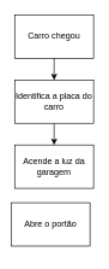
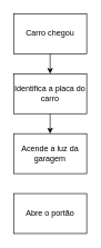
- <mxCell id="5" value="Abre o portão" style="text;html=1;strokeColor=default;fillColor=default;align=center;verticalAlign=middle;whiteSpace=wrap;rounded=0;" vertex="1" parent="1"><mxGeometry x="15" y="280" width="110" height="60" as="geometry" /></mxCell>
+ <mxCell id="5" value="Abre o portão" style="text;html=1;strokeColor=default;fillColor=default;align=center;verticalAlign=middle;whiteSpace=wrap;rounded=0;" vertex="1" parent="1"><mxGeometry x="20" y="290" width="110" height="60" as="geometry" /></mxCell>
